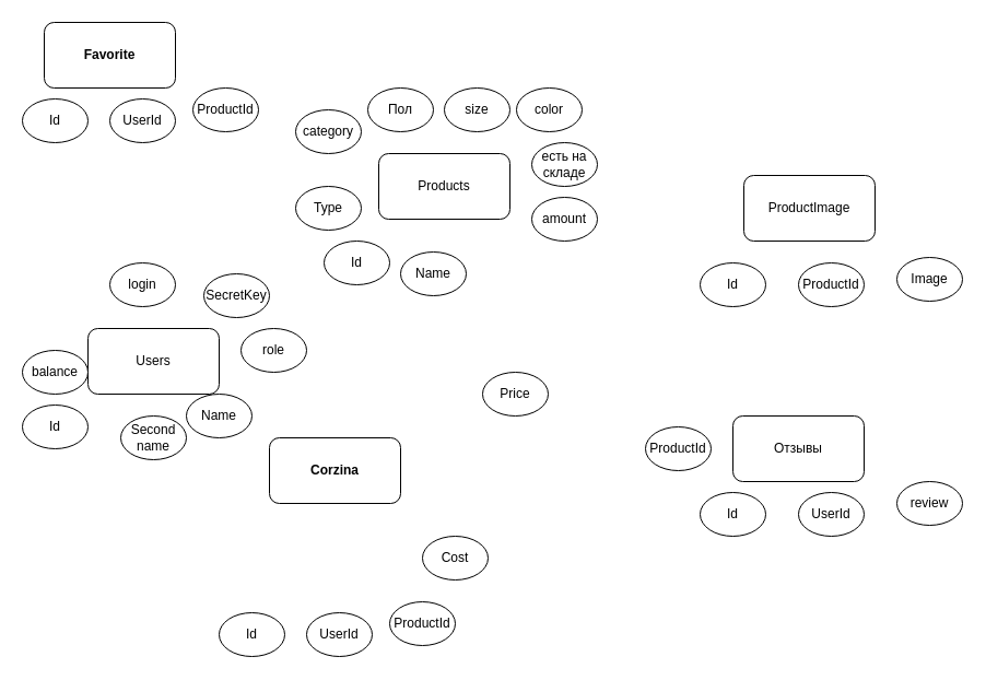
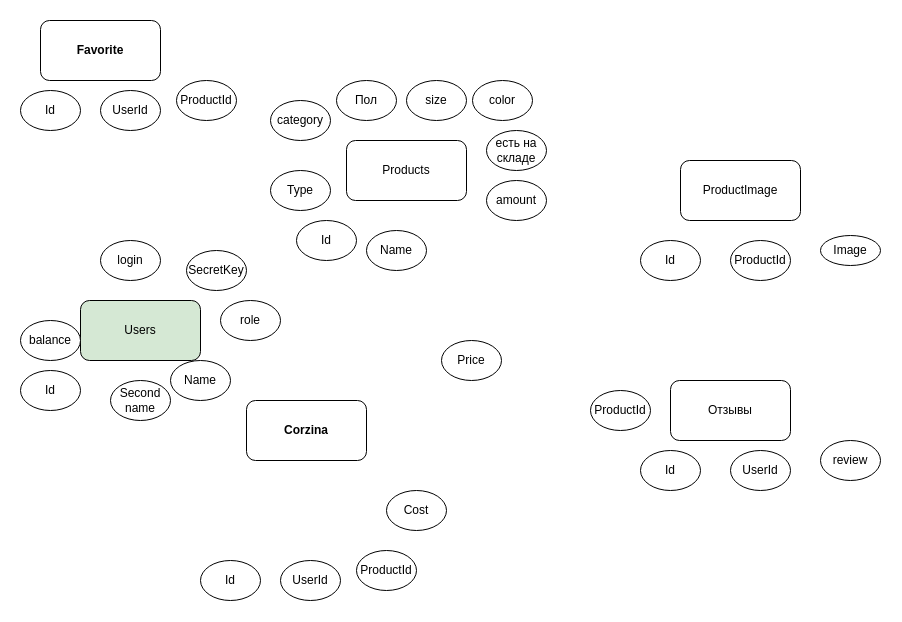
- <mxCell id="19" value="Image" style="ellipse;whiteSpace=wrap;html=1;" parent="1" vertex="1"><mxGeometry x="820" y="235" width="60" height="40" as="geometry" /></mxCell>
+ <mxCell id="19" value="Image" style="ellipse;whiteSpace=wrap;html=1;" parent="1" vertex="1"><mxGeometry x="820" y="235" width="60" height="30" as="geometry" /></mxCell>
- <mxCell id="2" value="Users" style="rounded=1;whiteSpace=wrap;html=1;" parent="1" vertex="1"><mxGeometry x="80" y="300" width="120" height="60" as="geometry" /></mxCell>
+ <mxCell id="2" value="Users" style="rounded=1;whiteSpace=wrap;html=1;fillColor=#d5e8d4;" parent="1" vertex="1"><mxGeometry x="80" y="300" width="120" height="60" as="geometry" /></mxCell>
